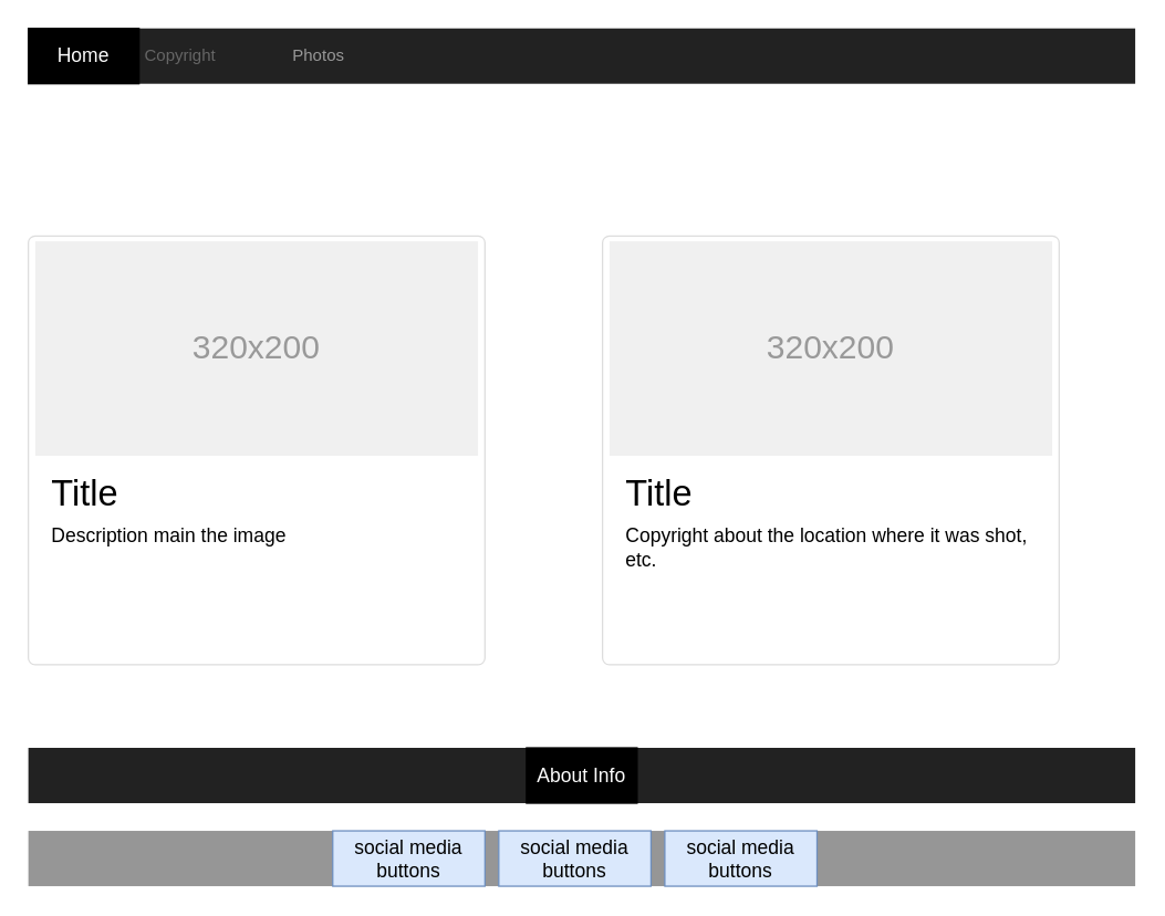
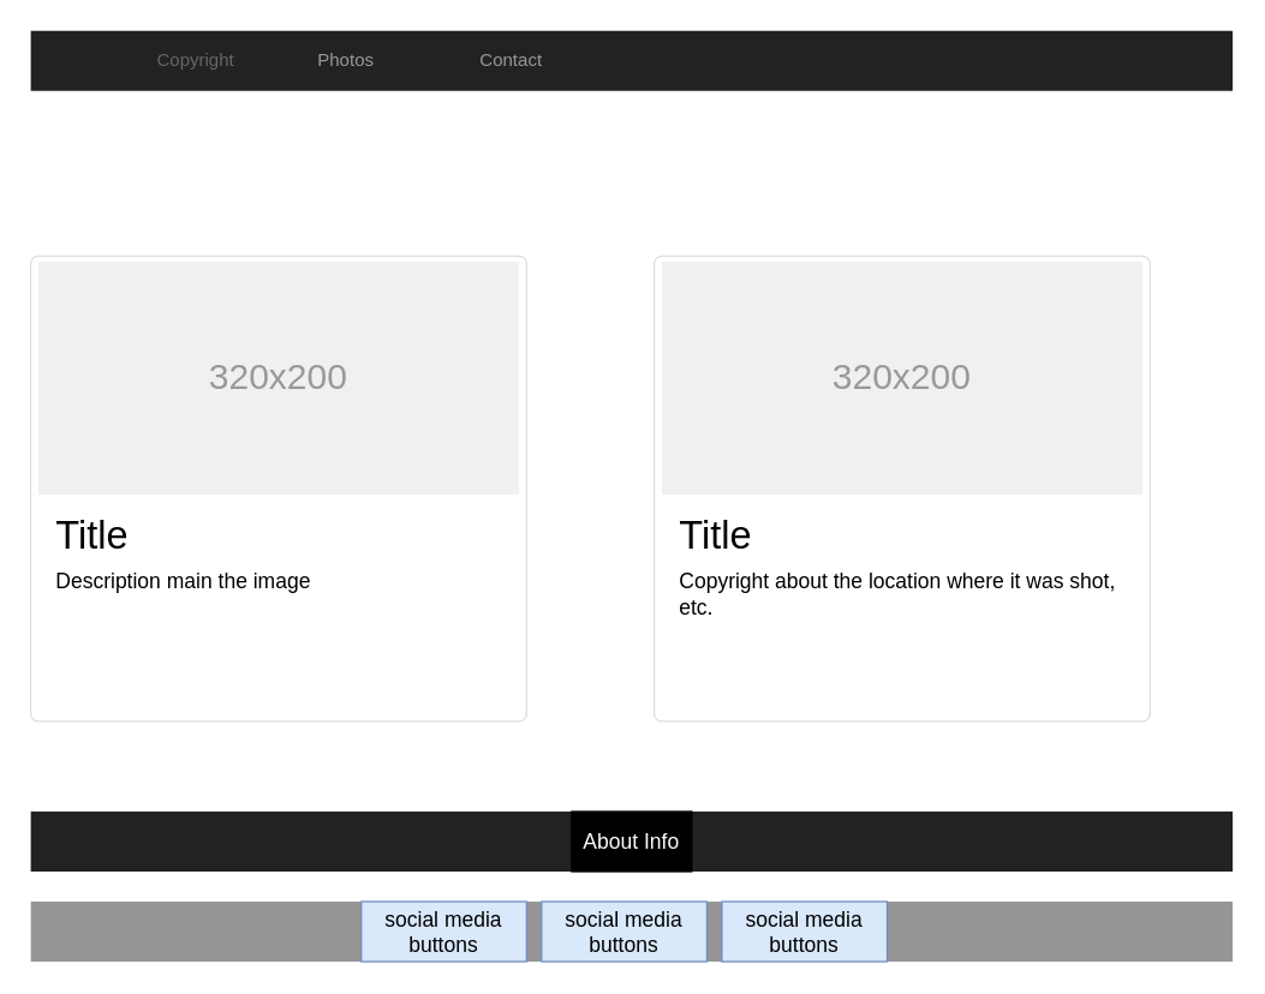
- <mxCell id="3" value="Home" style="html=1;shadow=0;dashed=0;shape=mxgraph.bootstrap.rect;fontSize=14;whiteSpace=wrap;fillColor=#000000;fontColor=#FCFCFC;" parent="2" vertex="1"><mxGeometry width="80" height="40" as="geometry" /></mxCell>
+ <mxCell id="8" value="Contact" style="html=1;shadow=0;dashed=0;fillColor=none;strokeColor=none;shape=mxgraph.bootstrap.rect;fontColor=#999999;whiteSpace=wrap;" parent="2" vertex="1"><mxGeometry x="280" width="80" height="40" as="geometry" /></mxCell>
